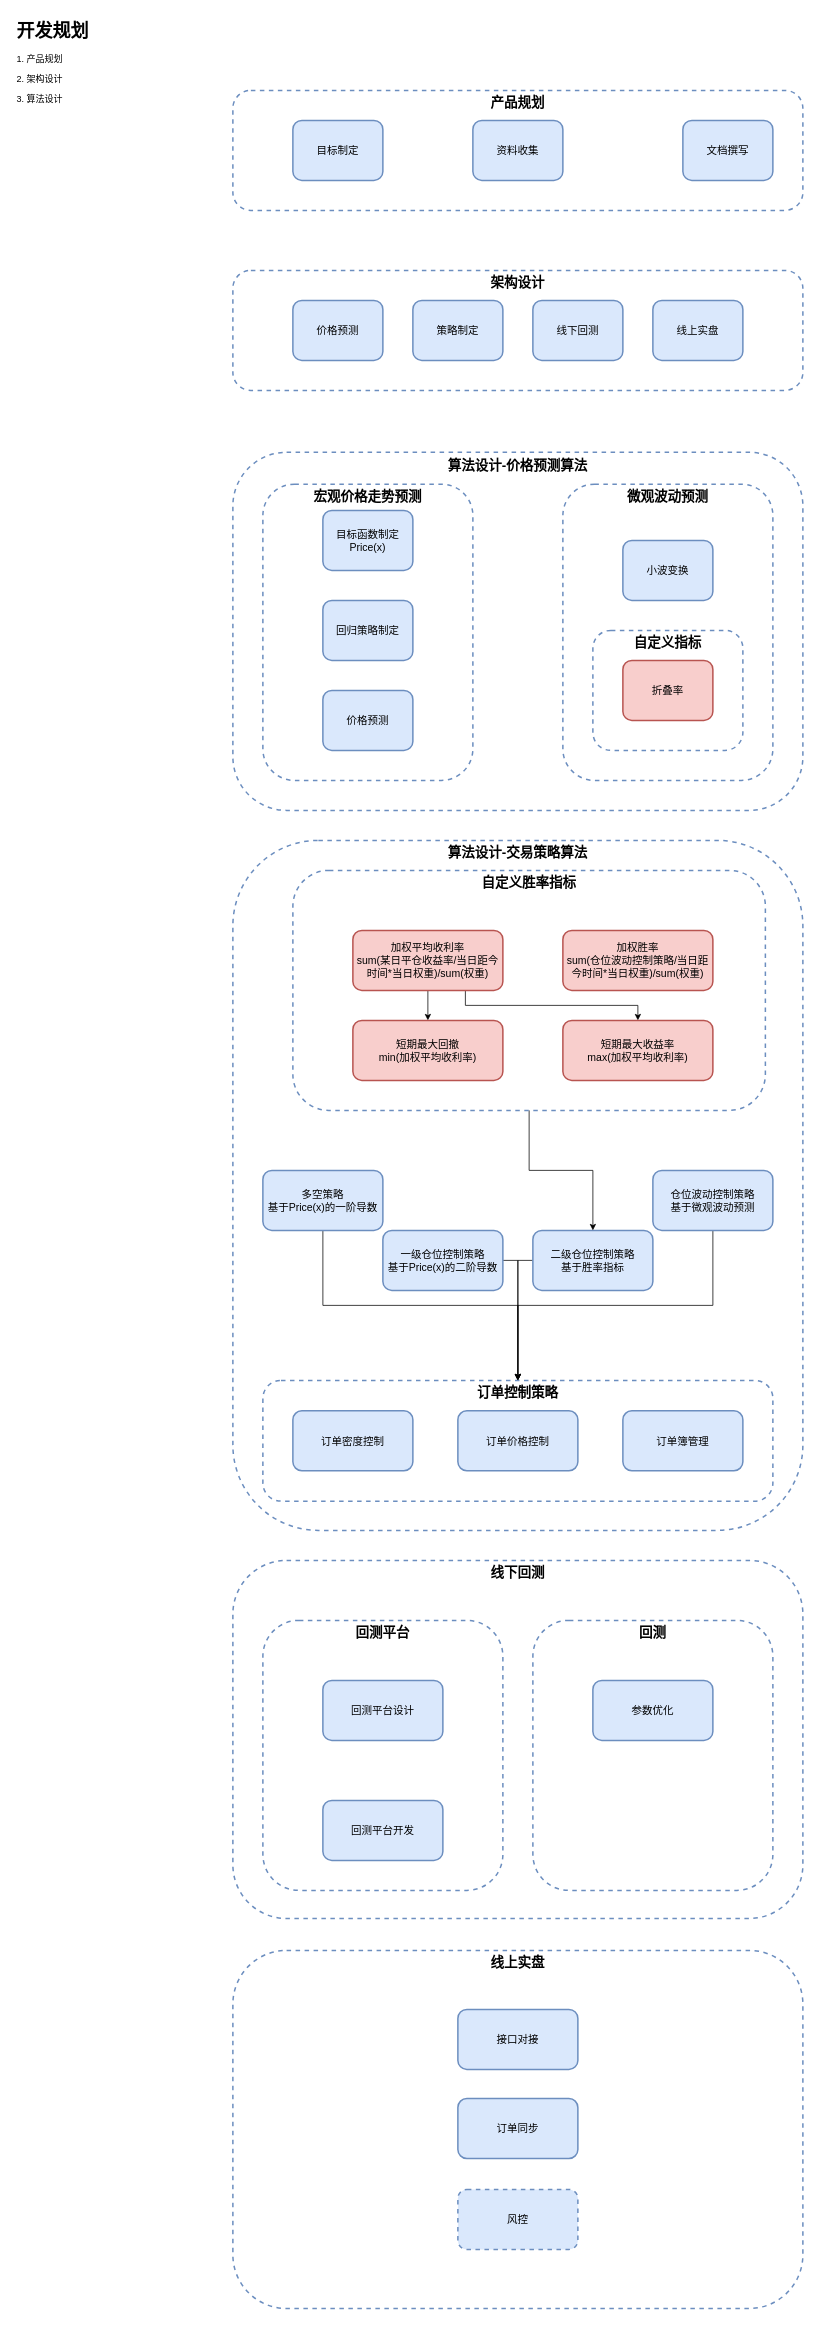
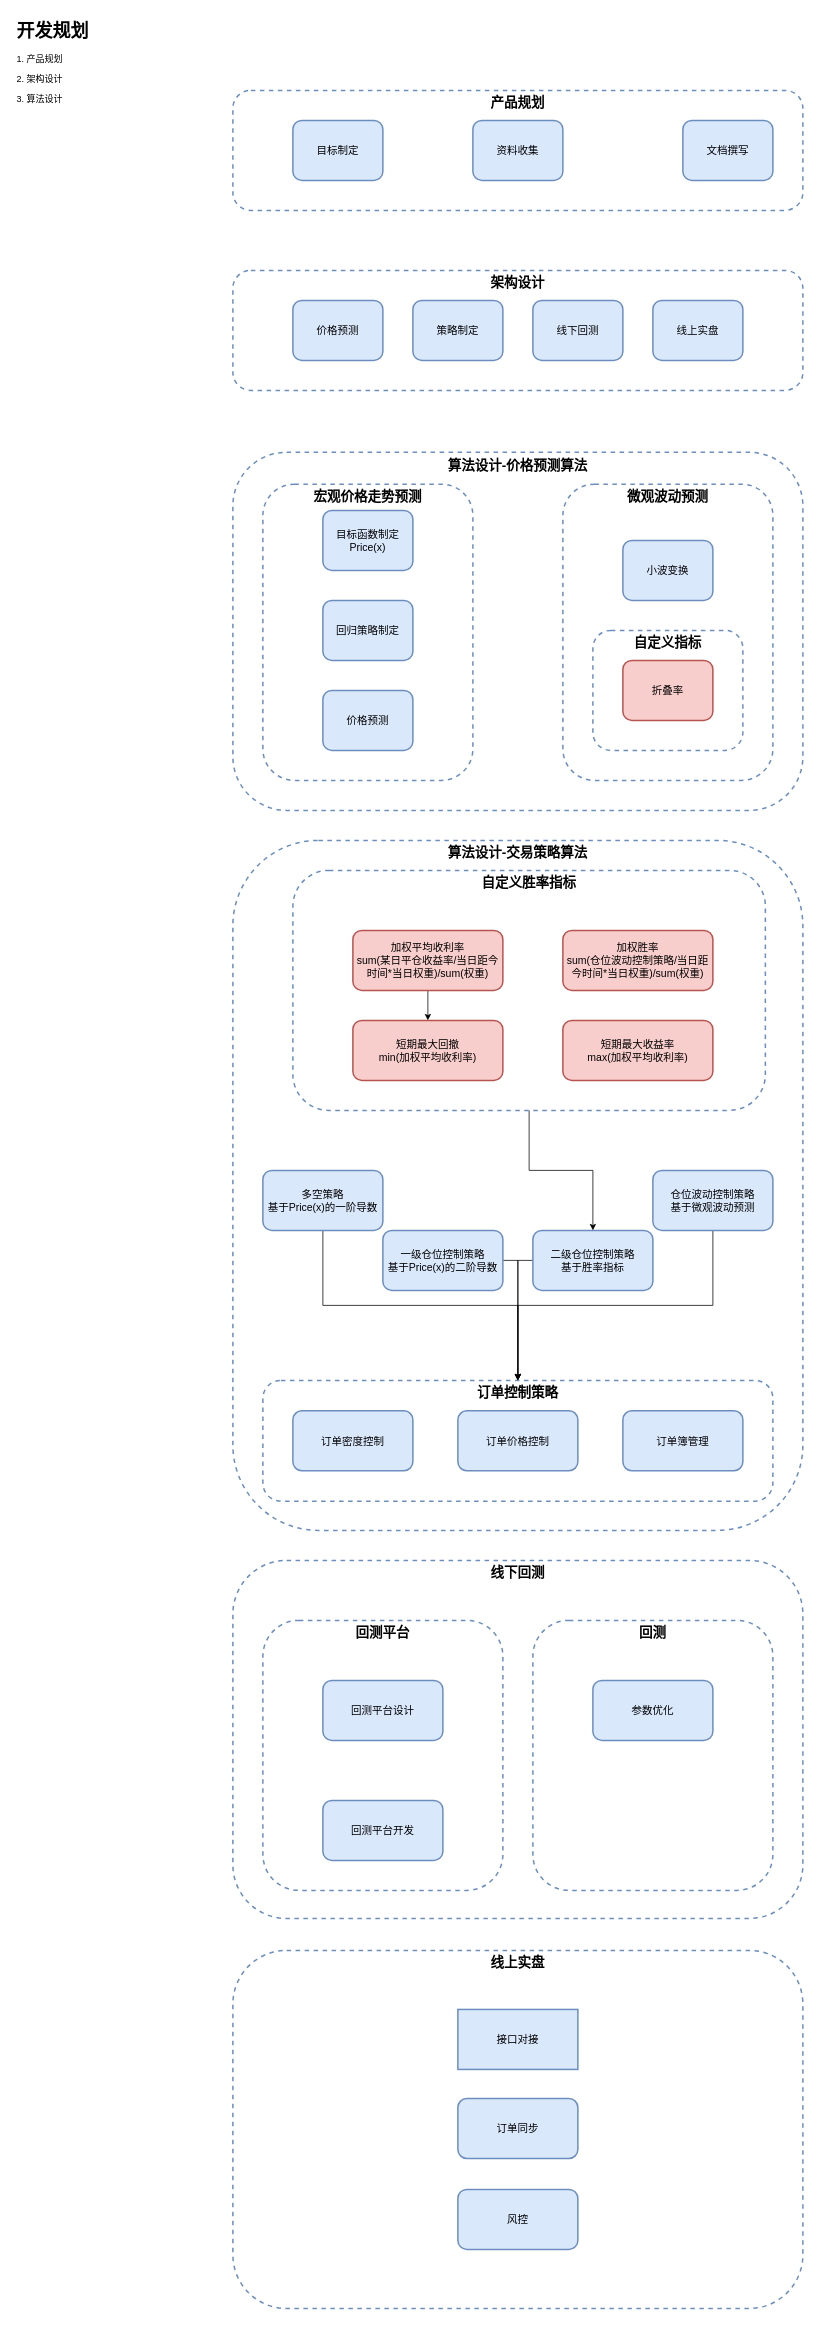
- <mxCell id="37" style="edgeStyle=orthogonalEdgeStyle;rounded=0;orthogonalLoop=1;jettySize=auto;html=1;exitX=0.75;exitY=1;exitDx=0;exitDy=0;" edge="1" parent="1" source="38" target="41"><mxGeometry relative="1" as="geometry" /></mxCell>
- <mxCell id="49" value="接口对接" style="rounded=1;whiteSpace=wrap;html=1;fillColor=#dae8fc;strokeColor=#6c8ebf;fontSize=14;fontStyle=0;strokeWidth=2;" vertex="1" parent="1"><mxGeometry x="610" y="2678.75" width="160" height="80" as="geometry" /></mxCell>
+ <mxCell id="49" value="接口对接" style="whiteSpace=wrap;html=1;fillColor=#dae8fc;strokeColor=#6c8ebf;fontSize=14;fontStyle=0;strokeWidth=2;rounded=0;" vertex="1" parent="1"><mxGeometry x="610" y="2678.75" width="160" height="80" as="geometry" /></mxCell>
- <mxCell id="51" value="风控" style="rounded=1;whiteSpace=wrap;html=1;fillColor=#dae8fc;strokeColor=#6c8ebf;fontSize=14;fontStyle=0;strokeWidth=2;dashed=1;" vertex="1" parent="1"><mxGeometry x="610" y="2918.75" width="160" height="80" as="geometry" /></mxCell>
+ <mxCell id="51" value="风控" style="rounded=1;whiteSpace=wrap;html=1;fillColor=#dae8fc;strokeColor=#6c8ebf;fontSize=14;fontStyle=0;strokeWidth=2;" vertex="1" parent="1"><mxGeometry x="610" y="2918.75" width="160" height="80" as="geometry" /></mxCell>
